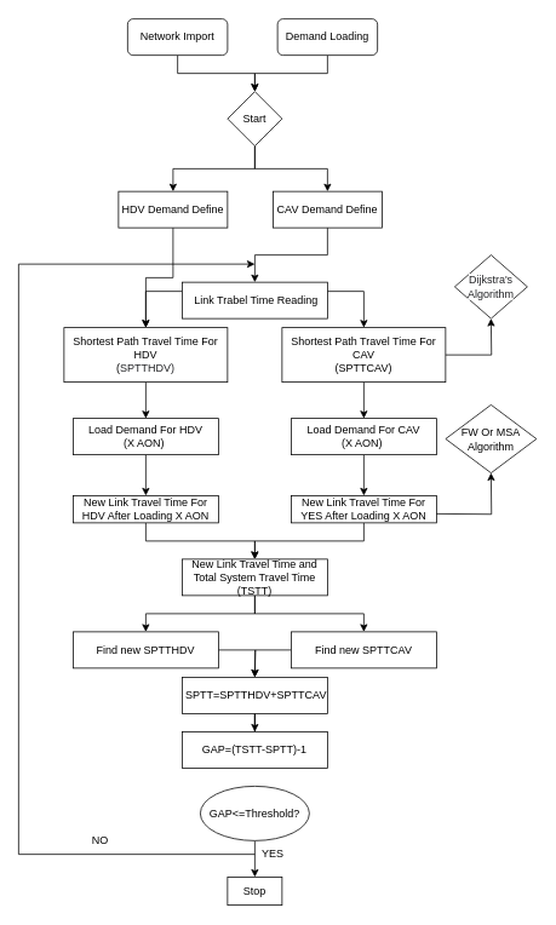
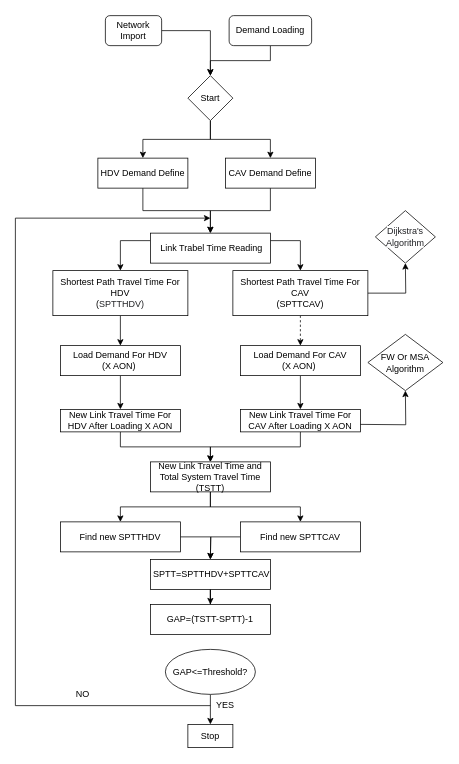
- <mxCell id="3" value="Network Import" style="rounded=1;whiteSpace=wrap;html=1;fontSize=12;glass=0;strokeWidth=1;shadow=0;" parent="1" vertex="1"><mxGeometry x="140" y="20" width="110" height="40" as="geometry" /></mxCell>
+ <mxCell id="3" value="Network Import" style="rounded=1;whiteSpace=wrap;html=1;fontSize=12;glass=0;strokeWidth=1;shadow=0;" parent="1" vertex="1"><mxGeometry x="140" y="20" width="75" height="40" as="geometry" /></mxCell>
- <mxCell id="6" value="" style="edgeStyle=orthogonalEdgeStyle;rounded=0;orthogonalLoop=1;jettySize=auto;html=1;" edge="1" parent="1" source="7" target="17"><mxGeometry relative="1" as="geometry" /></mxCell>
+ <mxCell id="6" value="" style="edgeStyle=orthogonalEdgeStyle;rounded=0;orthogonalLoop=1;jettySize=auto;html=1;" edge="1" parent="1" source="7" target="12"><mxGeometry relative="1" as="geometry" /></mxCell>
- <mxCell id="18" value="" style="edgeStyle=orthogonalEdgeStyle;rounded=0;orthogonalLoop=1;jettySize=auto;html=1;" edge="1" parent="1" source="19" target="25"><mxGeometry relative="1" as="geometry" /></mxCell>
+ <mxCell id="18" value="" style="edgeStyle=orthogonalEdgeStyle;rounded=0;orthogonalLoop=1;jettySize=auto;html=1;dashed=1;" edge="1" parent="1" source="19" target="25"><mxGeometry relative="1" as="geometry" /></mxCell>
- <mxCell id="30" value="New Link Travel Time For YES After Loading X AON" style="whiteSpace=wrap;html=1;" vertex="1" parent="1"><mxGeometry x="320" y="545" width="160" height="30" as="geometry" /></mxCell>
+ <mxCell id="30" value="New Link Travel Time For CAV After Loading X AON" style="whiteSpace=wrap;html=1;" vertex="1" parent="1"><mxGeometry x="320" y="545" width="160" height="30" as="geometry" /></mxCell>
